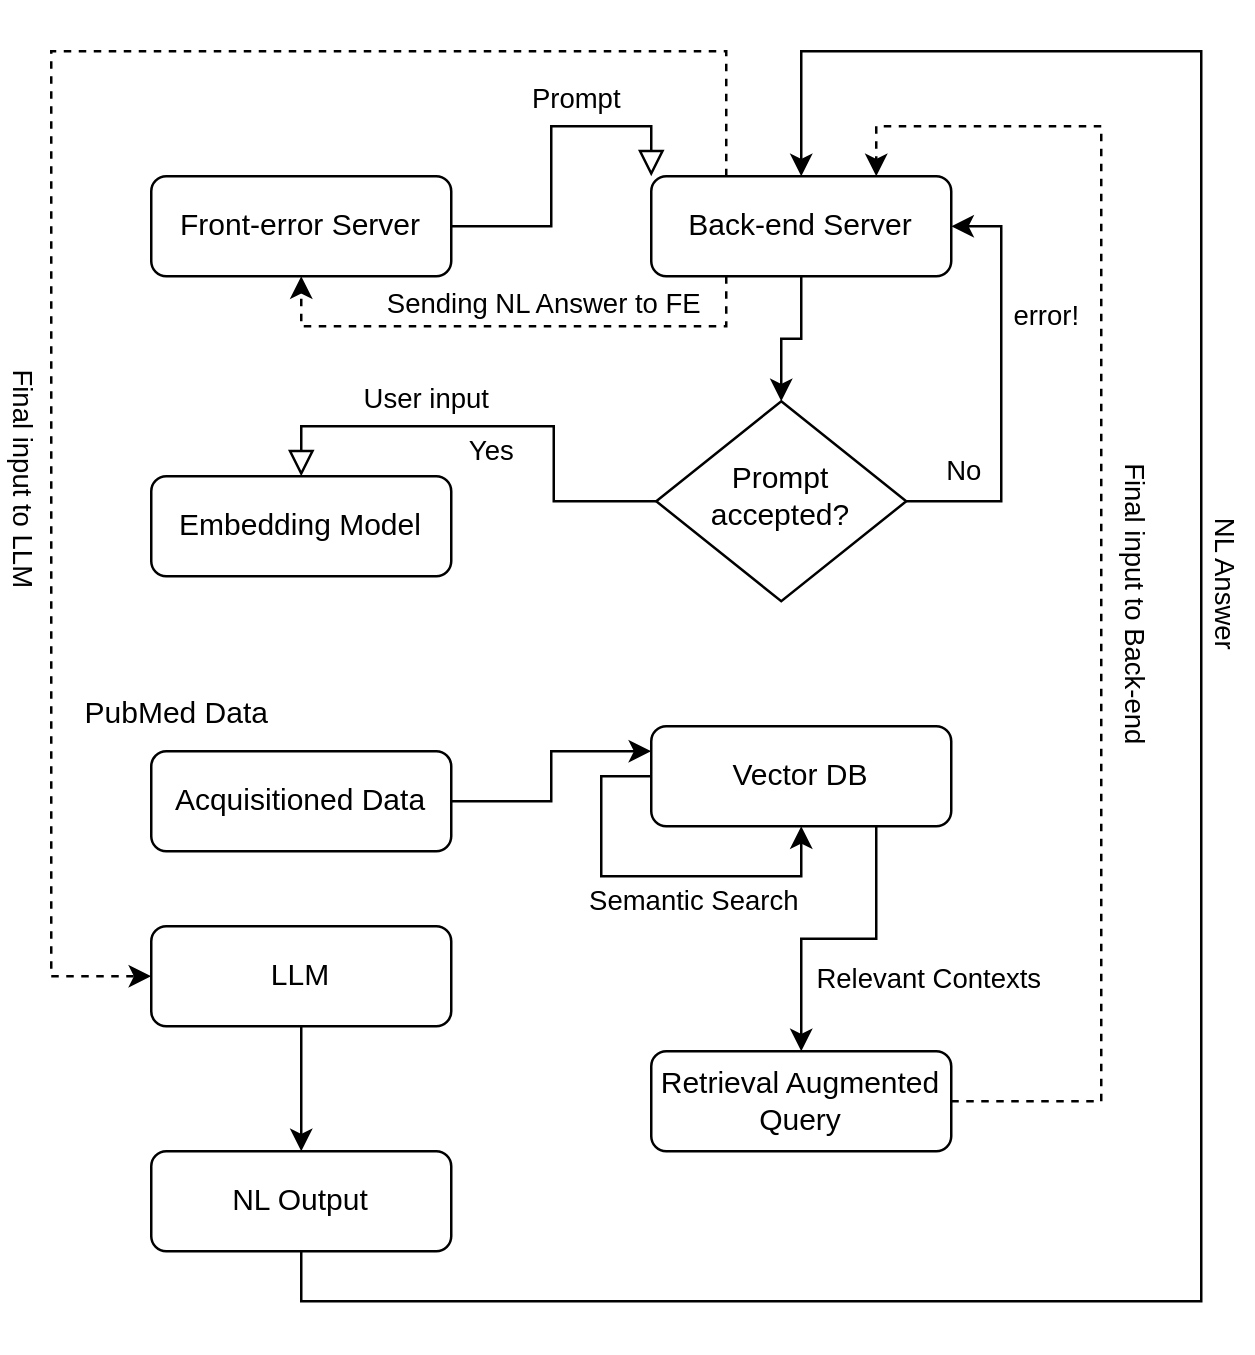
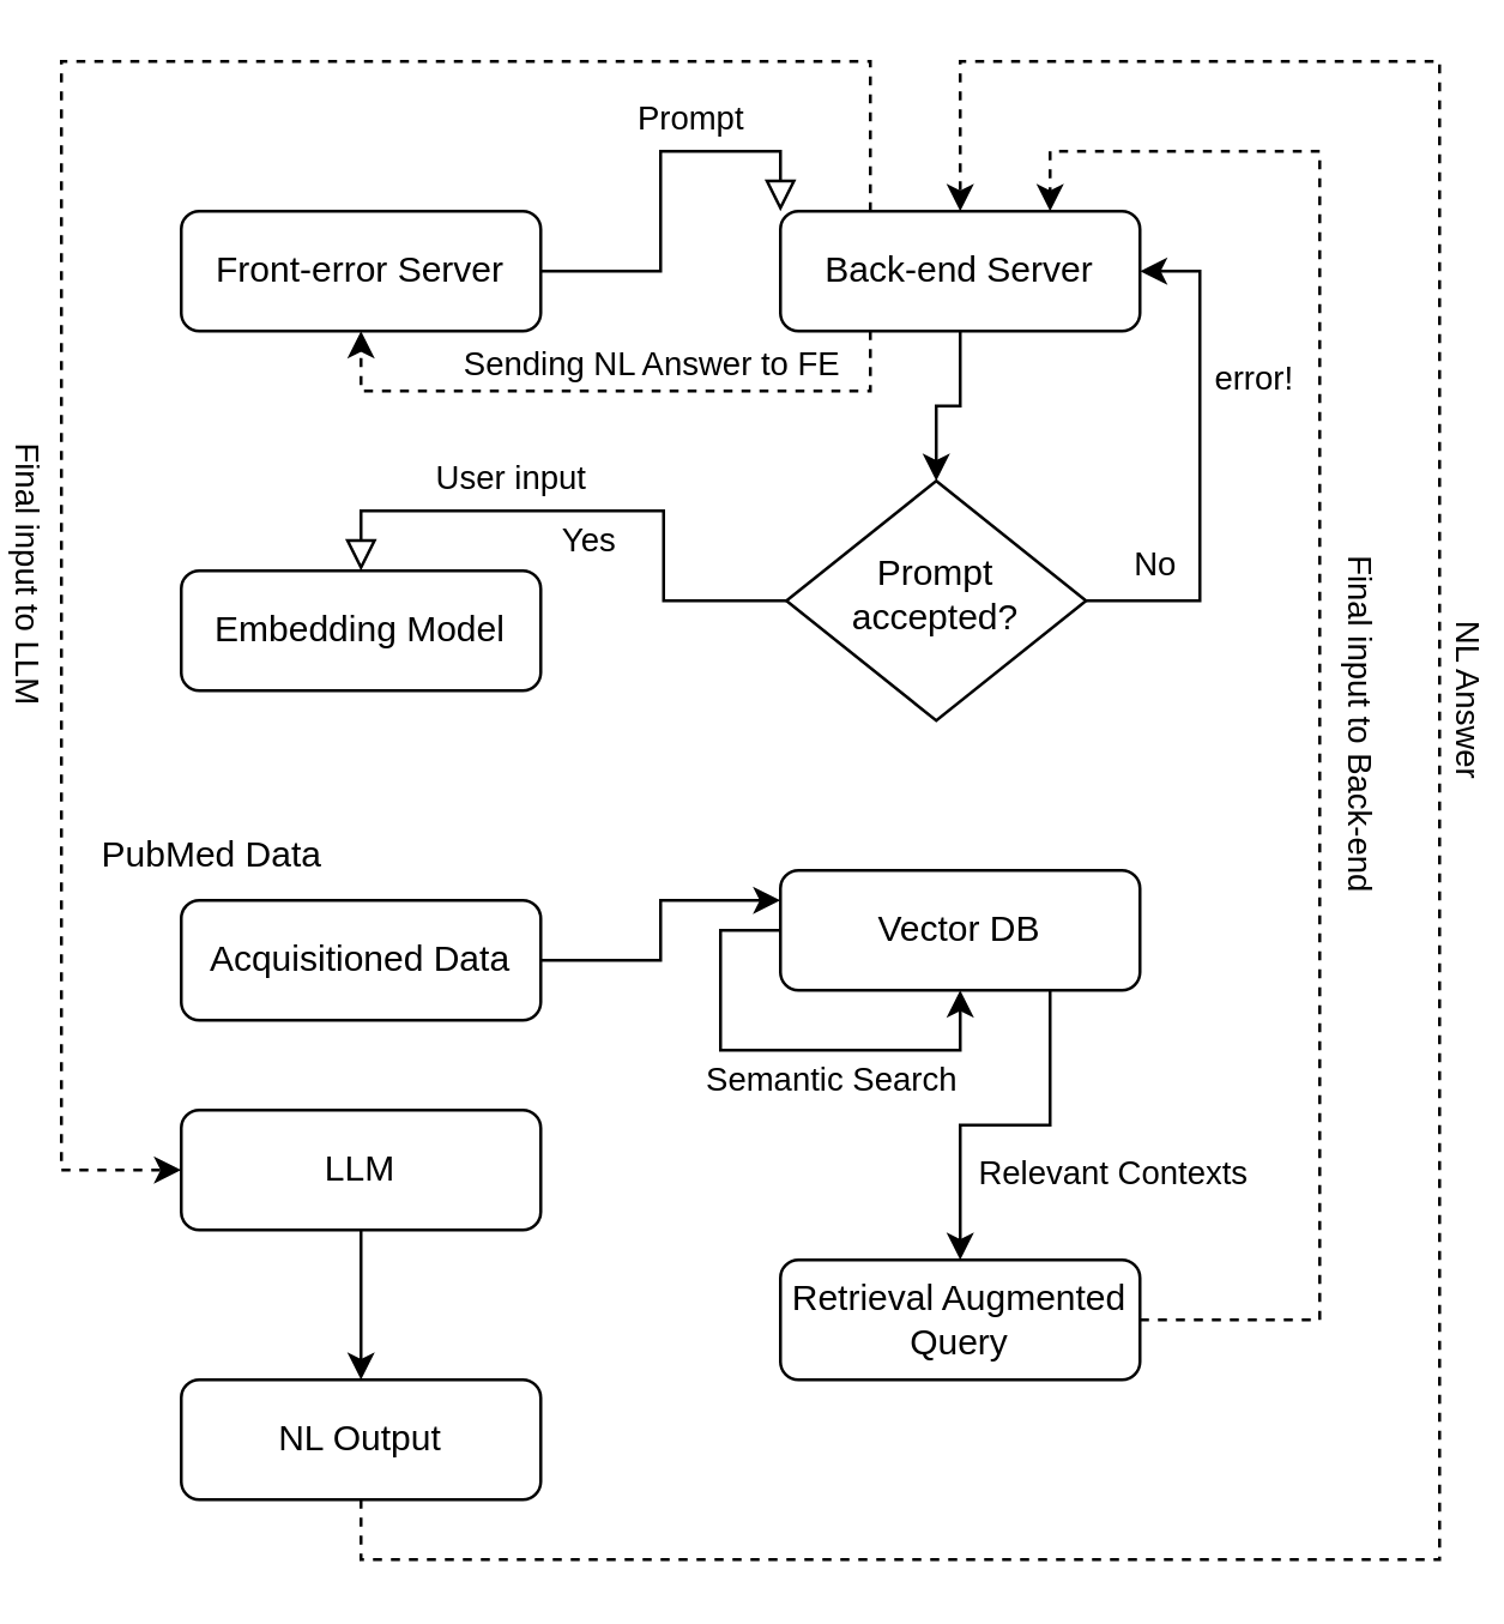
- <mxCell id="31" style="edgeStyle=orthogonalEdgeStyle;rounded=0;orthogonalLoop=1;jettySize=auto;html=1;exitX=0.5;exitY=1;exitDx=0;exitDy=0;entryX=0.5;entryY=0;entryDx=0;entryDy=0;" edge="1" parent="1" source="33" target="10"><mxGeometry relative="1" as="geometry"><Array as="points"><mxPoint x="120" y="520" /><mxPoint x="480" y="520" /><mxPoint x="480" y="20" /><mxPoint x="320" y="20" /></Array></mxGeometry></mxCell>
+ <mxCell id="31" style="edgeStyle=orthogonalEdgeStyle;rounded=0;orthogonalLoop=1;jettySize=auto;html=1;exitX=0.5;exitY=1;exitDx=0;exitDy=0;entryX=0.5;entryY=0;entryDx=0;entryDy=0;dashed=1;" edge="1" parent="1" source="33" target="10"><mxGeometry relative="1" as="geometry"><Array as="points"><mxPoint x="120" y="520" /><mxPoint x="480" y="520" /><mxPoint x="480" y="20" /><mxPoint x="320" y="20" /></Array></mxGeometry></mxCell>
